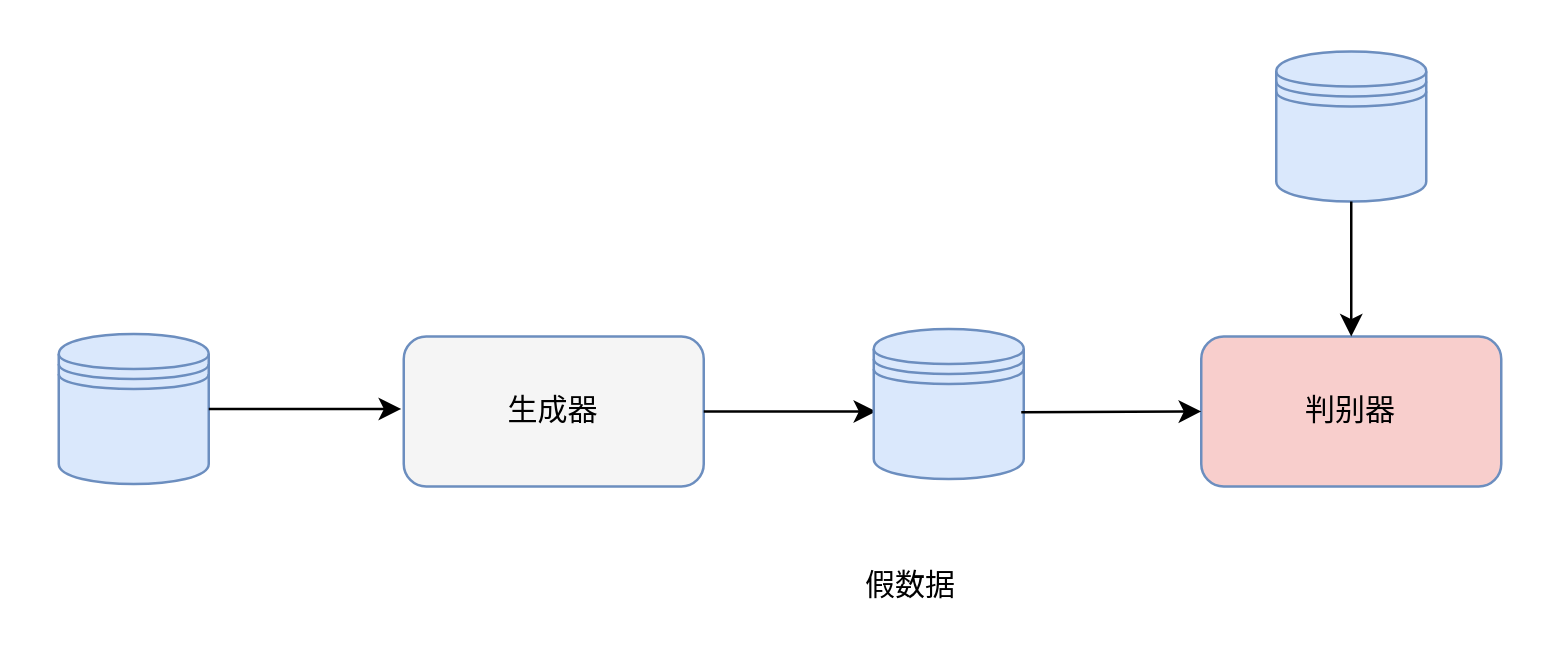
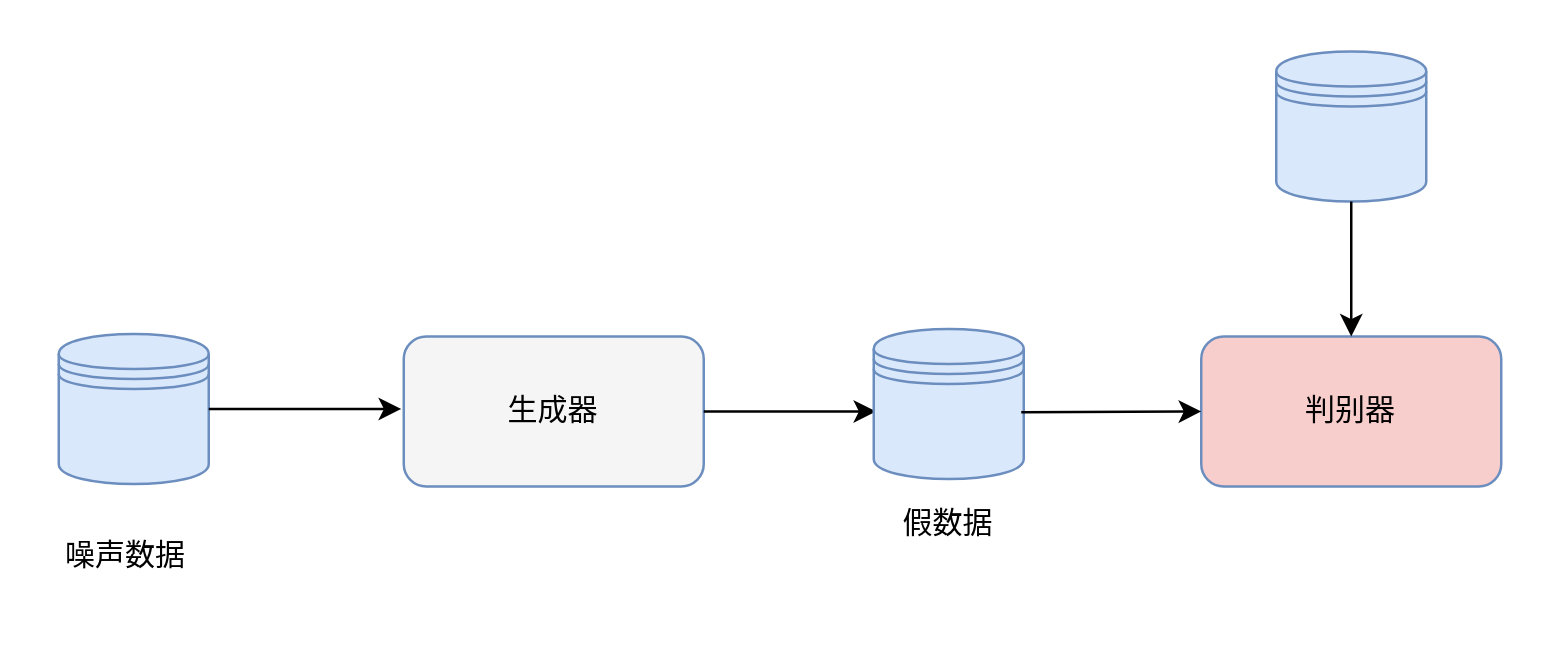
+ <mxCell id="6" value="噪声数据" style="text;html=1;strokeColor=none;fillColor=none;align=center;verticalAlign=middle;whiteSpace=wrap;rounded=0;" vertex="1" parent="1"><mxGeometry x="20" y="207" width="60" height="30" as="geometry" /></mxCell>
- <mxCell id="11" value="假数据" style="text;html=1;strokeColor=none;fillColor=none;align=center;verticalAlign=middle;whiteSpace=wrap;rounded=0;" vertex="1" parent="1"><mxGeometry x="334" y="219" width="60" height="30" as="geometry" /></mxCell>
+ <mxCell id="11" value="假数据" style="text;html=1;strokeColor=none;fillColor=none;align=center;verticalAlign=middle;whiteSpace=wrap;rounded=0;" vertex="1" parent="1"><mxGeometry x="349" y="194" width="60" height="30" as="geometry" /></mxCell>
